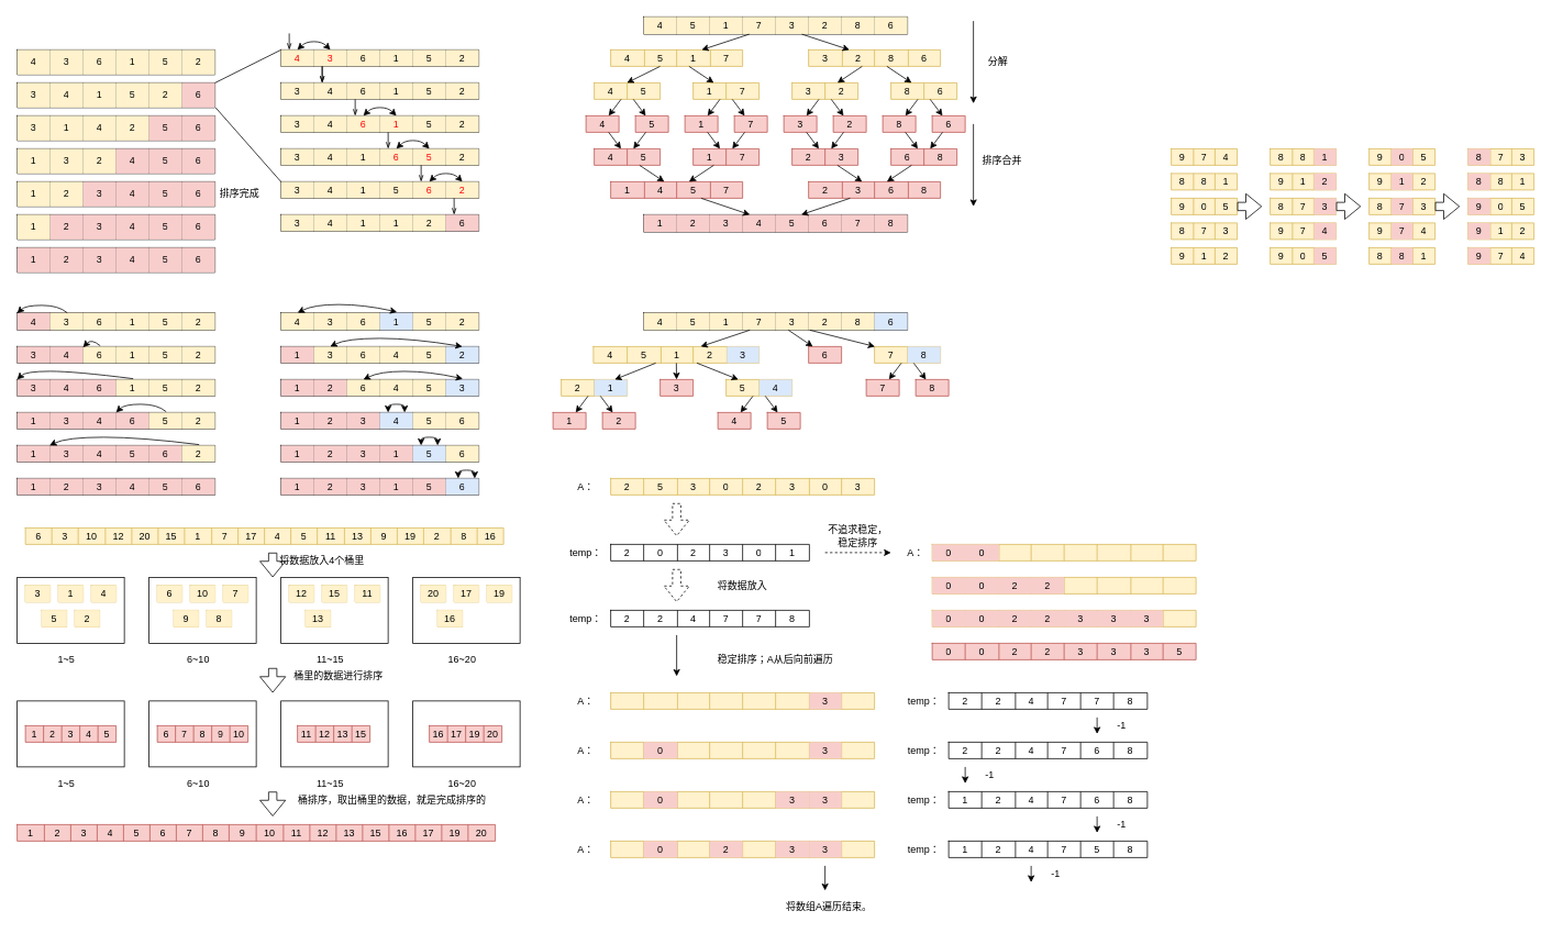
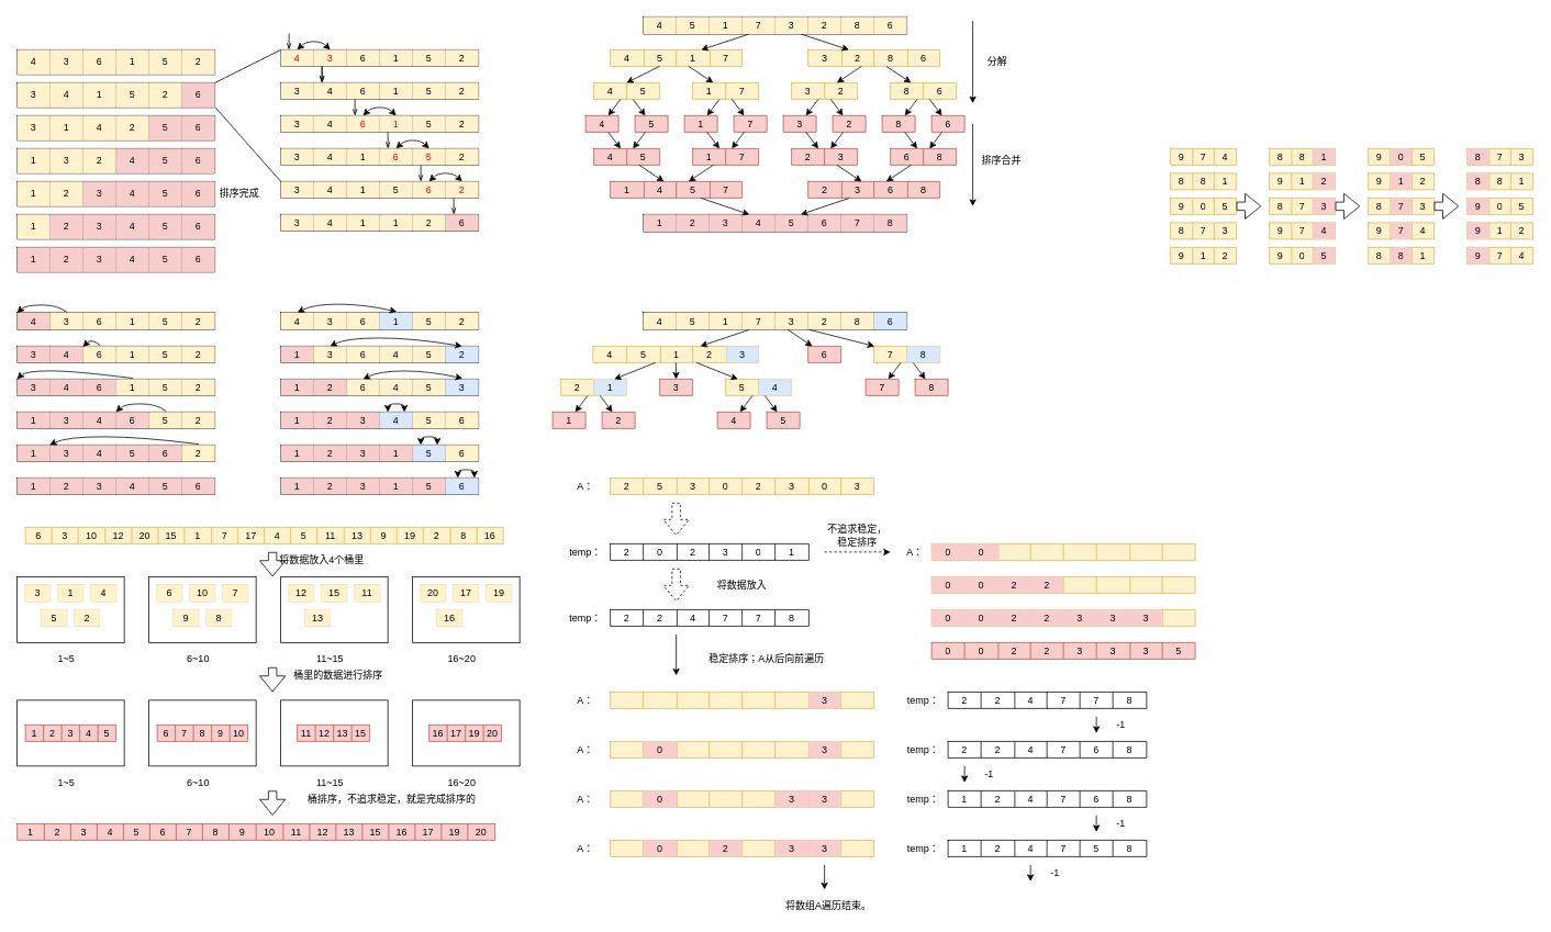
- <mxCell id="661" value="稳定排序；A从后向前遍历" style="text;html=1;strokeColor=none;fillColor=none;align=center;verticalAlign=middle;whiteSpace=wrap;rounded=0;glass=0;" parent="1" vertex="1"><mxGeometry x="860" y="790" width="160" height="20" as="geometry" /></mxCell>
+ <mxCell id="661" value="稳定排序；A从后向前遍历" style="text;html=1;strokeColor=none;fillColor=none;align=center;verticalAlign=middle;whiteSpace=wrap;rounded=0;glass=0;" parent="1" vertex="1"><mxGeometry x="850" y="790" width="160" height="20" as="geometry" /></mxCell>
- <mxCell id="565" value="桶排序，取出桶里的数据，就是完成排序的" style="text;html=1;strokeColor=none;fillColor=none;align=center;verticalAlign=middle;whiteSpace=wrap;rounded=0;glass=0;" parent="1" vertex="1"><mxGeometry x="350" y="960" width="250" height="20" as="geometry" /></mxCell>
+ <mxCell id="565" value="桶排序，不追求稳定，就是完成排序的" style="text;html=1;strokeColor=none;fillColor=none;align=center;verticalAlign=middle;whiteSpace=wrap;rounded=0;glass=0;" parent="1" vertex="1"><mxGeometry x="350" y="960" width="250" height="20" as="geometry" /></mxCell>
